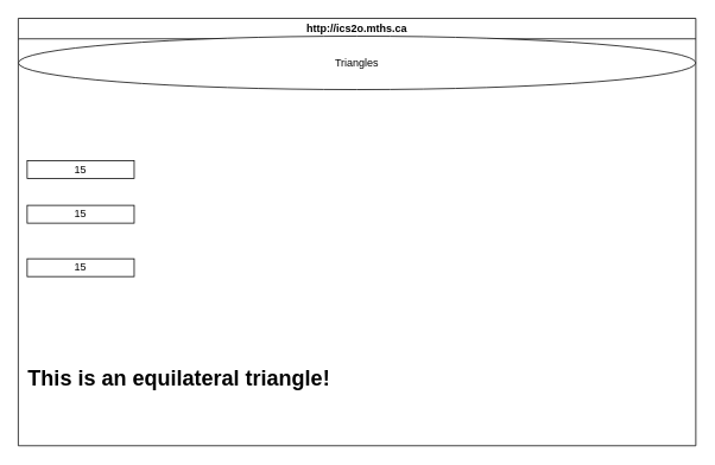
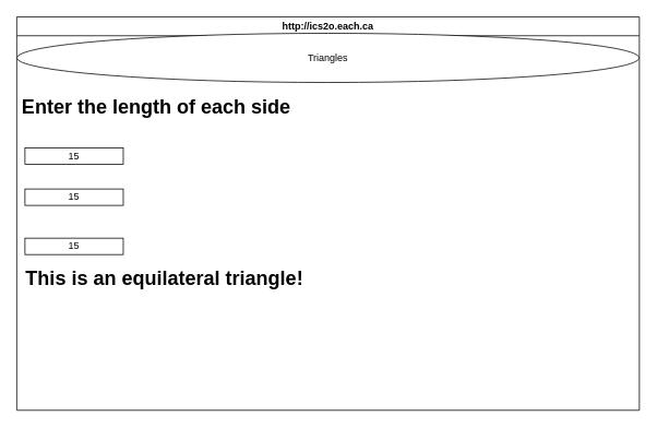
- <mxCell id="2" value="http://ics2o.mths.ca" style="swimlane;whiteSpace=wrap;html=1;" parent="1" vertex="1"><mxGeometry x="20" y="20" width="760" height="480" as="geometry" /></mxCell>
+ <mxCell id="2" value="http://ics2o.each.ca" style="swimlane;whiteSpace=wrap;html=1;" parent="1" vertex="1"><mxGeometry x="20" y="20" width="760" height="480" as="geometry" /></mxCell>
+ <mxCell id="4" value="Enter the length of each side" style="text;strokeColor=none;fillColor=none;html=1;fontSize=24;fontStyle=1;verticalAlign=middle;align=center;" vertex="1" parent="2"><mxGeometry x="120" y="90" width="100" height="40" as="geometry" /></mxCell>
- <mxCell id="8" value="This is an equilateral triangle!" style="text;strokeColor=none;fillColor=none;html=1;fontSize=24;fontStyle=1;verticalAlign=middle;align=center;" vertex="1" parent="2"><mxGeometry x="130" y="385" width="100" height="40" as="geometry" /></mxCell>
+ <mxCell id="8" value="This is an equilateral triangle!" style="text;strokeColor=none;fillColor=none;html=1;fontSize=24;fontStyle=1;verticalAlign=middle;align=center;" vertex="1" parent="2"><mxGeometry x="130" y="300" width="100" height="40" as="geometry" /></mxCell>
